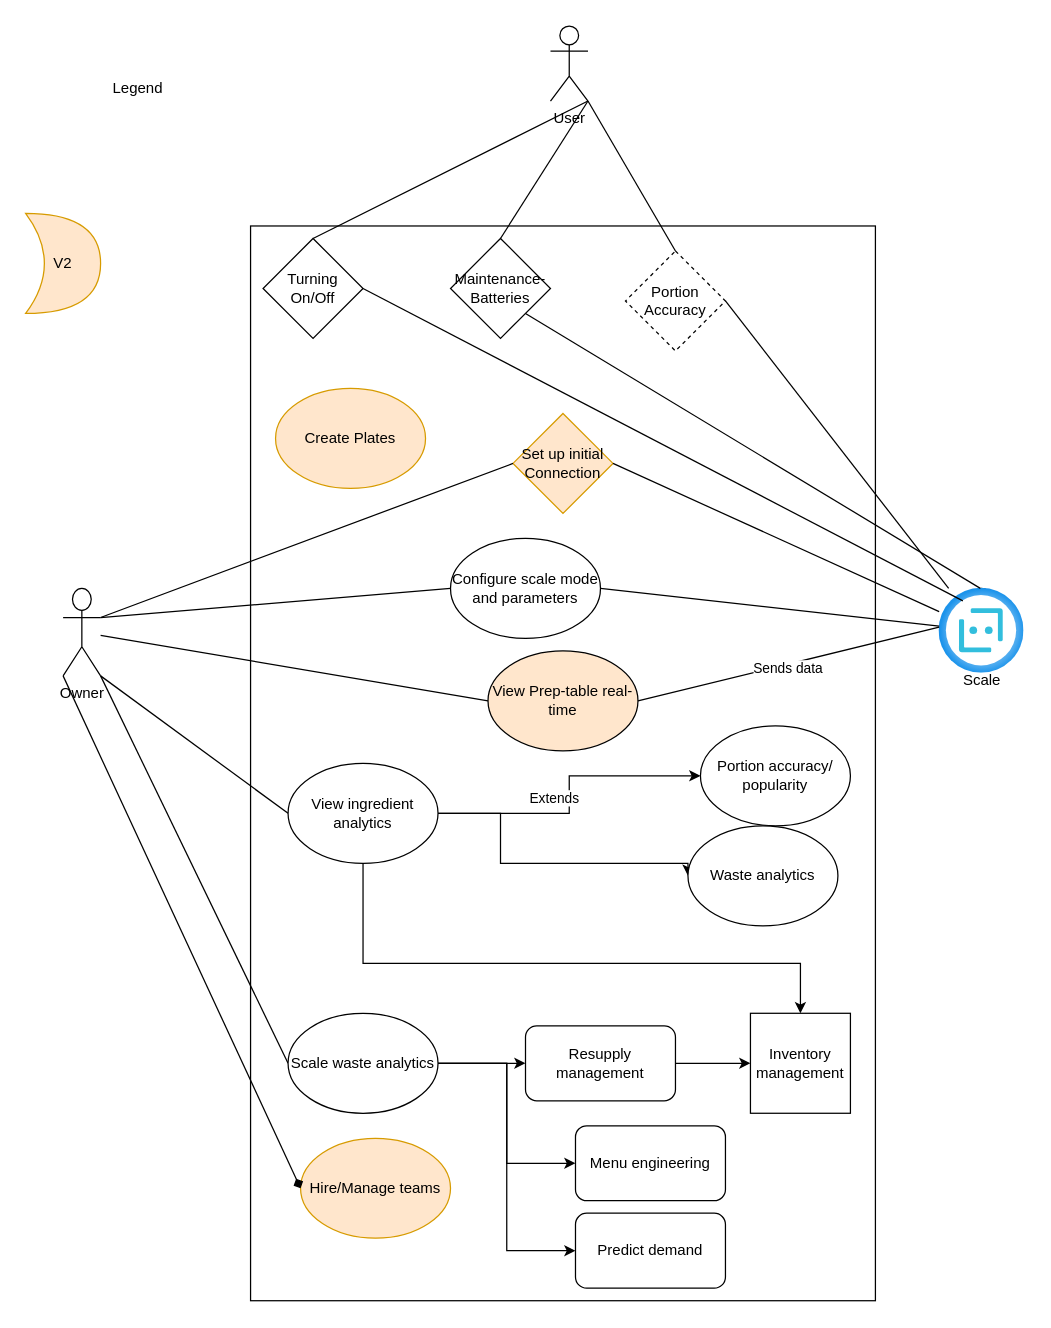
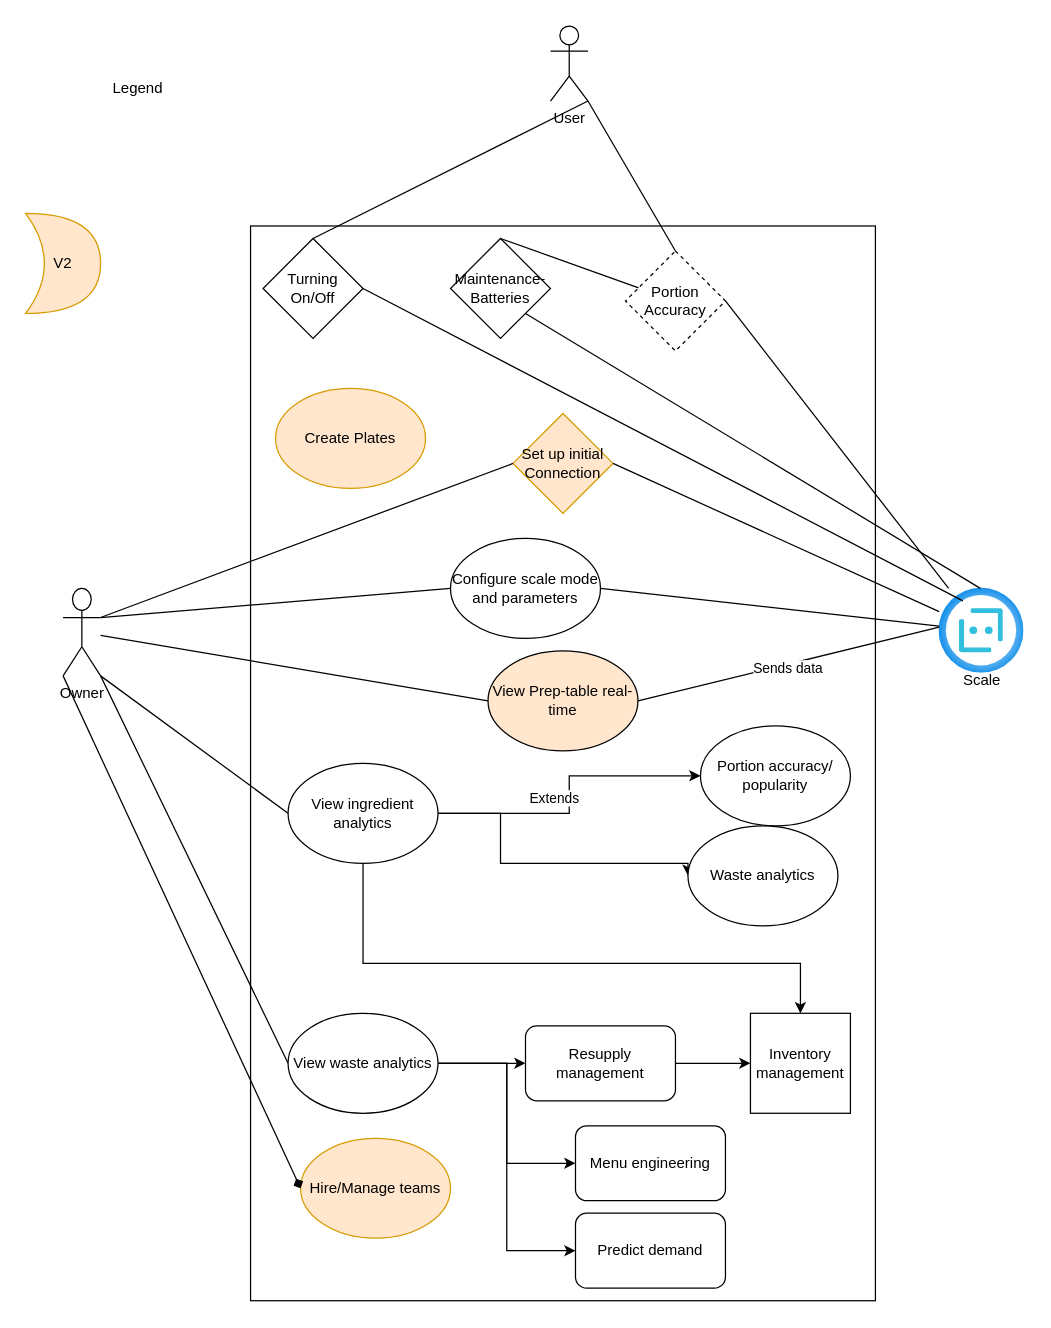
- <mxCell id="41" value="" style="endArrow=none;html=1;entryX=1;entryY=1;entryDx=0;entryDy=0;entryPerimeter=0;exitX=0.5;exitY=0;exitDx=0;exitDy=0;" parent="1" source="40" target="36" edge="1"><mxGeometry width="50" height="50" relative="1" as="geometry"><mxPoint x="500" y="170" as="sourcePoint" /><mxPoint x="550" y="120" as="targetPoint" /></mxGeometry></mxCell>
+ <mxCell id="41" value="" style="endArrow=none;html=1;exitX=0.5;exitY=0;exitDx=0;exitDy=0;" parent="1" source="40" target="43" edge="1"><mxGeometry width="50" height="50" relative="1" as="geometry"><mxPoint x="500" y="170" as="sourcePoint" /><mxPoint x="550" y="120" as="targetPoint" /></mxGeometry></mxCell>
- <mxCell id="28" value="Scale waste analytics" style="ellipse;whiteSpace=wrap;html=1;" parent="1" vertex="1"><mxGeometry x="230" y="810" width="120" height="80" as="geometry" /></mxCell>
+ <mxCell id="28" value="View waste analytics" style="ellipse;whiteSpace=wrap;html=1;" parent="1" vertex="1"><mxGeometry x="230" y="810" width="120" height="80" as="geometry" /></mxCell>
